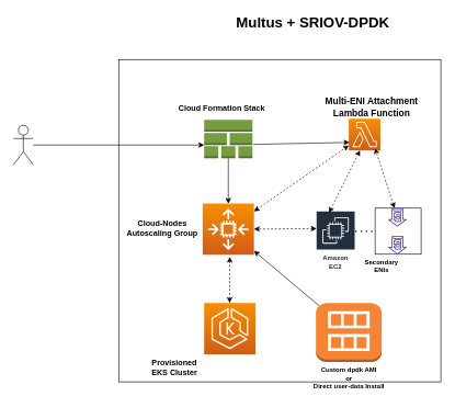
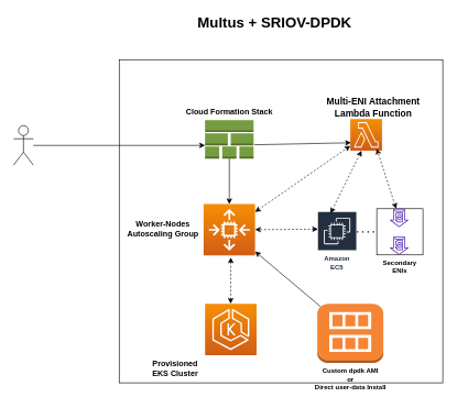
- <mxCell id="14" value="Multus + SRIOV-DPDK" style="text;html=1;align=center;verticalAlign=middle;resizable=0;points=[];autosize=1;fontStyle=1;fontSize=22;" parent="1" vertex="1"><mxGeometry x="350" y="20" width="250" height="30" as="geometry" /></mxCell>
+ <mxCell id="14" value="Multus + SRIOV-DPDK" style="text;html=1;align=center;verticalAlign=middle;resizable=0;points=[];autosize=1;fontStyle=1;fontSize=22;" parent="1" vertex="1"><mxGeometry x="290" y="20" width="250" height="30" as="geometry" /></mxCell>
- <mxCell id="8" value="Cloud Formation Stack" style="text;html=1;strokeColor=none;fillColor=none;align=center;verticalAlign=middle;whiteSpace=wrap;rounded=0;fontStyle=1" parent="1" vertex="1"><mxGeometry x="266.75" y="155" width="140" height="20" as="geometry" /></mxCell>
+ <mxCell id="8" value="Cloud Formation Stack" style="text;html=1;strokeColor=none;fillColor=none;align=center;verticalAlign=middle;whiteSpace=wrap;rounded=0;fontStyle=1" parent="1" vertex="1"><mxGeometry x="276.75" y="160" width="140" height="20" as="geometry" /></mxCell>
- <mxCell id="11" value="&lt;br&gt;Cloud-Nodes&lt;br&gt;Autoscaling Group" style="text;html=1;strokeColor=none;fillColor=none;align=center;verticalAlign=middle;whiteSpace=wrap;rounded=0;fontStyle=1" parent="1" vertex="1"><mxGeometry x="180" y="330" width="133.25" height="20" as="geometry" /></mxCell>
+ <mxCell id="11" value="&lt;br&gt;Worker-Nodes&lt;br&gt;Autoscaling Group" style="text;html=1;strokeColor=none;fillColor=none;align=center;verticalAlign=middle;whiteSpace=wrap;rounded=0;fontStyle=1" parent="1" vertex="1"><mxGeometry x="180" y="330" width="133.25" height="20" as="geometry" /></mxCell>
- <mxCell id="15" value="Amazon EC2" style="outlineConnect=0;fontColor=#232F3E;gradientColor=none;strokeColor=#ffffff;fillColor=#232F3E;dashed=0;verticalLabelPosition=middle;verticalAlign=bottom;align=center;html=1;whiteSpace=wrap;fontSize=10;fontStyle=1;spacing=3;shape=mxgraph.aws4.productIcon;prIcon=mxgraph.aws4.ec2;" parent="1" vertex="1"><mxGeometry x="480" y="320" width="60" height="94" as="geometry" /></mxCell>
+ <mxCell id="15" value="Amazon EC5" style="outlineConnect=0;fontColor=#232F3E;gradientColor=none;strokeColor=#ffffff;fillColor=#232F3E;dashed=0;verticalLabelPosition=middle;verticalAlign=bottom;align=center;html=1;whiteSpace=wrap;fontSize=10;fontStyle=1;spacing=3;shape=mxgraph.aws4.productIcon;prIcon=mxgraph.aws4.ec2;" parent="1" vertex="1"><mxGeometry x="480" y="320" width="60" height="94" as="geometry" /></mxCell>
- <mxCell id="25" value="Secondary ENIs" style="text;html=1;strokeColor=none;fillColor=none;align=center;verticalAlign=middle;whiteSpace=wrap;rounded=0;fontSize=10;fontStyle=1" parent="1" vertex="1"><mxGeometry x="560" y="394" width="40" height="20" as="geometry" /></mxCell>
+ <mxCell id="25" value="Secondary ENIs" style="text;html=1;strokeColor=none;fillColor=none;align=center;verticalAlign=middle;whiteSpace=wrap;rounded=0;fontSize=10;fontStyle=1" parent="1" vertex="1"><mxGeometry x="585" y="394" width="40" height="20" as="geometry" /></mxCell>
